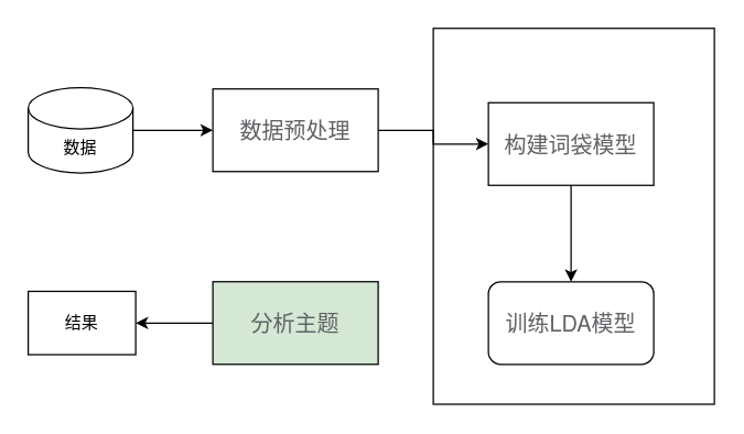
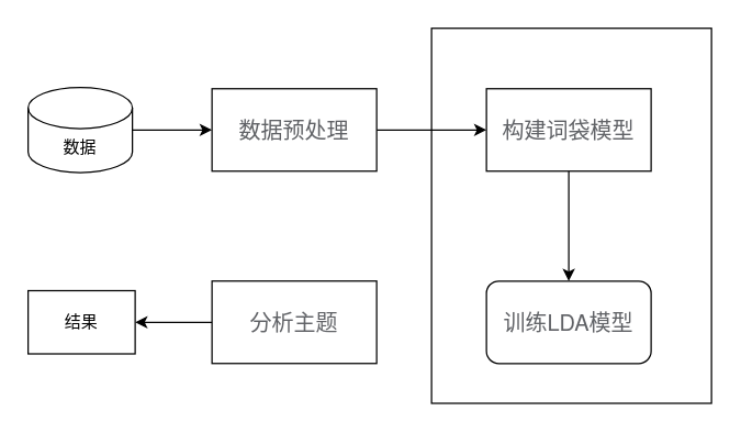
- <mxCell id="8" value="&lt;span style=&quot;color: rgb(96, 98, 102); font-family: &amp;quot;Helvetica Neue&amp;quot;, Helvetica, &amp;quot;PingFang SC&amp;quot;, &amp;quot;Hiragino Sans GB&amp;quot;, &amp;quot;Microsoft YaHei&amp;quot;, 微软雅黑, Arial, sans-serif; font-size: 16px; text-align: start;&quot;&gt;构建词袋模型&lt;/span&gt;" style="whiteSpace=wrap;html=1;" vertex="1" parent="1"><mxGeometry x="354" y="74" width="120" height="60" as="geometry" /></mxCell>
+ <mxCell id="8" value="&lt;span style=&quot;color: rgb(96, 98, 102); font-family: &amp;quot;Helvetica Neue&amp;quot;, Helvetica, &amp;quot;PingFang SC&amp;quot;, &amp;quot;Hiragino Sans GB&amp;quot;, &amp;quot;Microsoft YaHei&amp;quot;, 微软雅黑, Arial, sans-serif; font-size: 16px; text-align: start;&quot;&gt;构建词袋模型&lt;/span&gt;" style="whiteSpace=wrap;html=1;" vertex="1" parent="1"><mxGeometry x="354" y="64" width="120" height="60" as="geometry" /></mxCell>
- <mxCell id="11" value="&lt;span style=&quot;color: rgb(96, 98, 102); font-family: &amp;quot;Helvetica Neue&amp;quot;, Helvetica, &amp;quot;PingFang SC&amp;quot;, &amp;quot;Hiragino Sans GB&amp;quot;, &amp;quot;Microsoft YaHei&amp;quot;, 微软雅黑, Arial, sans-serif; font-size: 16px; text-align: start;&quot;&gt;分析主题&lt;/span&gt;" style="whiteSpace=wrap;html=1;fillColor=#d5e8d4;" vertex="1" parent="1"><mxGeometry x="154" y="204" width="120" height="60" as="geometry" /></mxCell>
+ <mxCell id="11" value="&lt;span style=&quot;color: rgb(96, 98, 102); font-family: &amp;quot;Helvetica Neue&amp;quot;, Helvetica, &amp;quot;PingFang SC&amp;quot;, &amp;quot;Hiragino Sans GB&amp;quot;, &amp;quot;Microsoft YaHei&amp;quot;, 微软雅黑, Arial, sans-serif; font-size: 16px; text-align: start;&quot;&gt;分析主题&lt;/span&gt;" style="whiteSpace=wrap;html=1;" vertex="1" parent="1"><mxGeometry x="154" y="204" width="120" height="60" as="geometry" /></mxCell>
